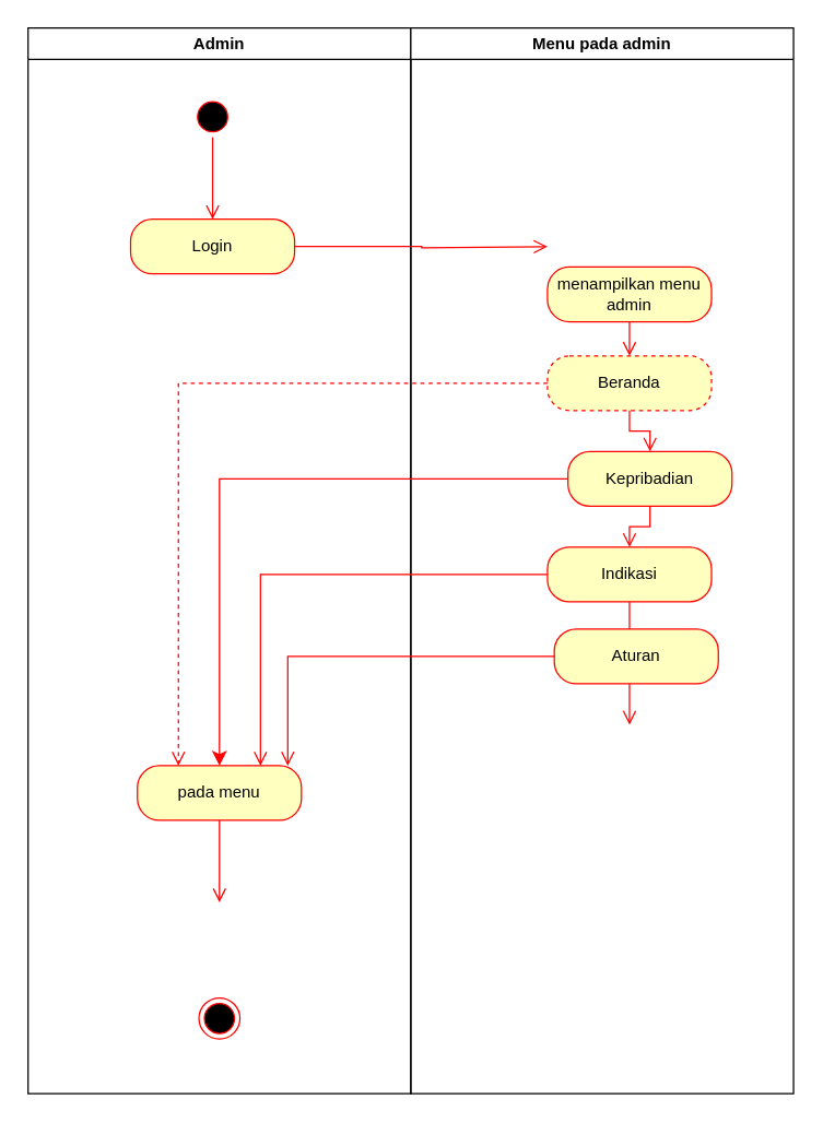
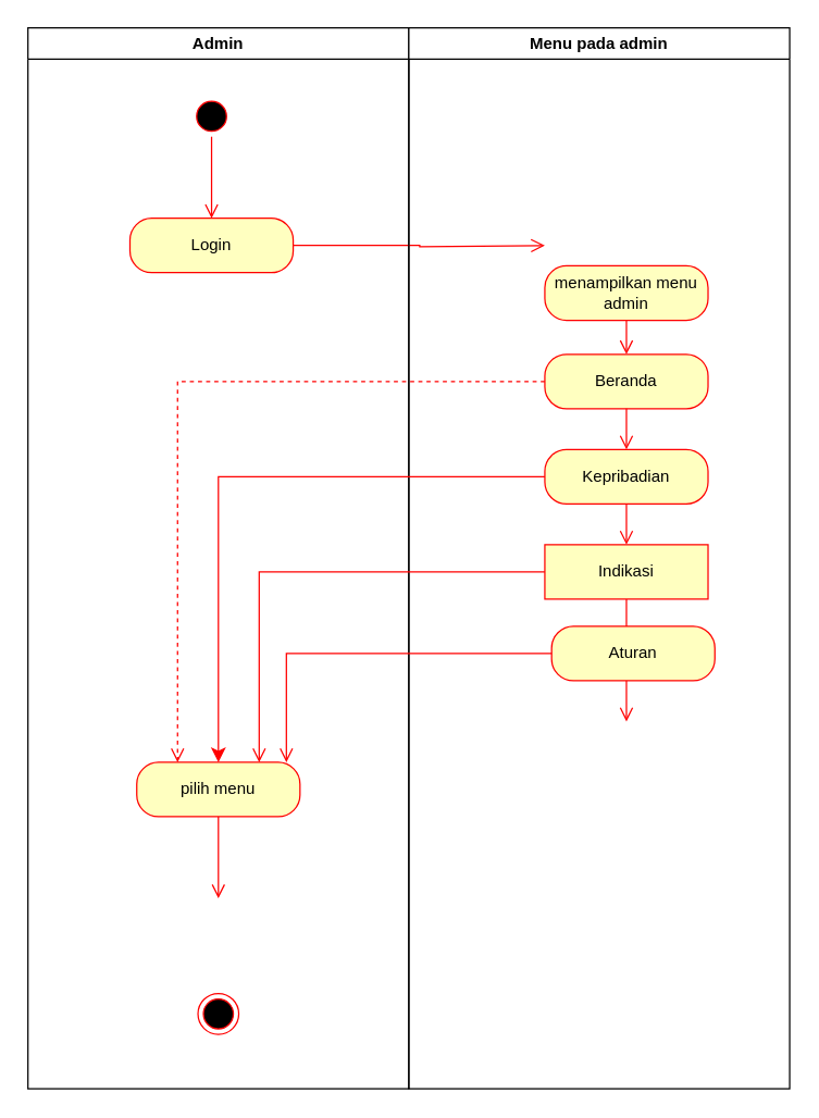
- <mxCell id="13" value="Beranda" style="rounded=1;whiteSpace=wrap;html=1;arcSize=40;fontColor=#000000;fillColor=#ffffc0;strokeColor=#ff0000;dashed=1;" parent="10" vertex="1"><mxGeometry x="100" y="240" width="120" height="40" as="geometry" /></mxCell>
+ <mxCell id="13" value="Beranda" style="rounded=1;whiteSpace=wrap;html=1;arcSize=40;fontColor=#000000;fillColor=#ffffc0;strokeColor=#ff0000;" parent="10" vertex="1"><mxGeometry x="100" y="240" width="120" height="40" as="geometry" /></mxCell>
- <mxCell id="14" value="Kepribadian" style="rounded=1;whiteSpace=wrap;html=1;arcSize=40;fontColor=#000000;fillColor=#ffffc0;strokeColor=#ff0000;" parent="10" vertex="1"><mxGeometry x="115" y="310" width="120" height="40" as="geometry" /></mxCell>
+ <mxCell id="14" value="Kepribadian" style="rounded=1;whiteSpace=wrap;html=1;arcSize=40;fontColor=#000000;fillColor=#ffffc0;strokeColor=#ff0000;" parent="10" vertex="1"><mxGeometry x="100" y="310" width="120" height="40" as="geometry" /></mxCell>
- <mxCell id="17" value="Indikasi" style="rounded=1;whiteSpace=wrap;html=1;arcSize=40;fontColor=#000000;fillColor=#ffffc0;strokeColor=#ff0000;" parent="10" vertex="1"><mxGeometry x="100" y="380" width="120" height="40" as="geometry" /></mxCell>
+ <mxCell id="17" value="Indikasi" style="whiteSpace=wrap;html=1;arcSize=40;fontColor=#000000;fillColor=#ffffc0;strokeColor=#ff0000;rounded=0;" parent="10" vertex="1"><mxGeometry x="100" y="380" width="120" height="40" as="geometry" /></mxCell>
- <mxCell id="7" value="pada menu" style="rounded=1;whiteSpace=wrap;html=1;arcSize=40;fontColor=#000000;fillColor=#ffffc0;strokeColor=#ff0000;" parent="2" vertex="1"><mxGeometry x="80" y="540" width="120" height="40" as="geometry" /></mxCell>
+ <mxCell id="7" value="pilih menu" style="rounded=1;whiteSpace=wrap;html=1;arcSize=40;fontColor=#000000;fillColor=#ffffc0;strokeColor=#ff0000;" parent="2" vertex="1"><mxGeometry x="80" y="540" width="120" height="40" as="geometry" /></mxCell>
